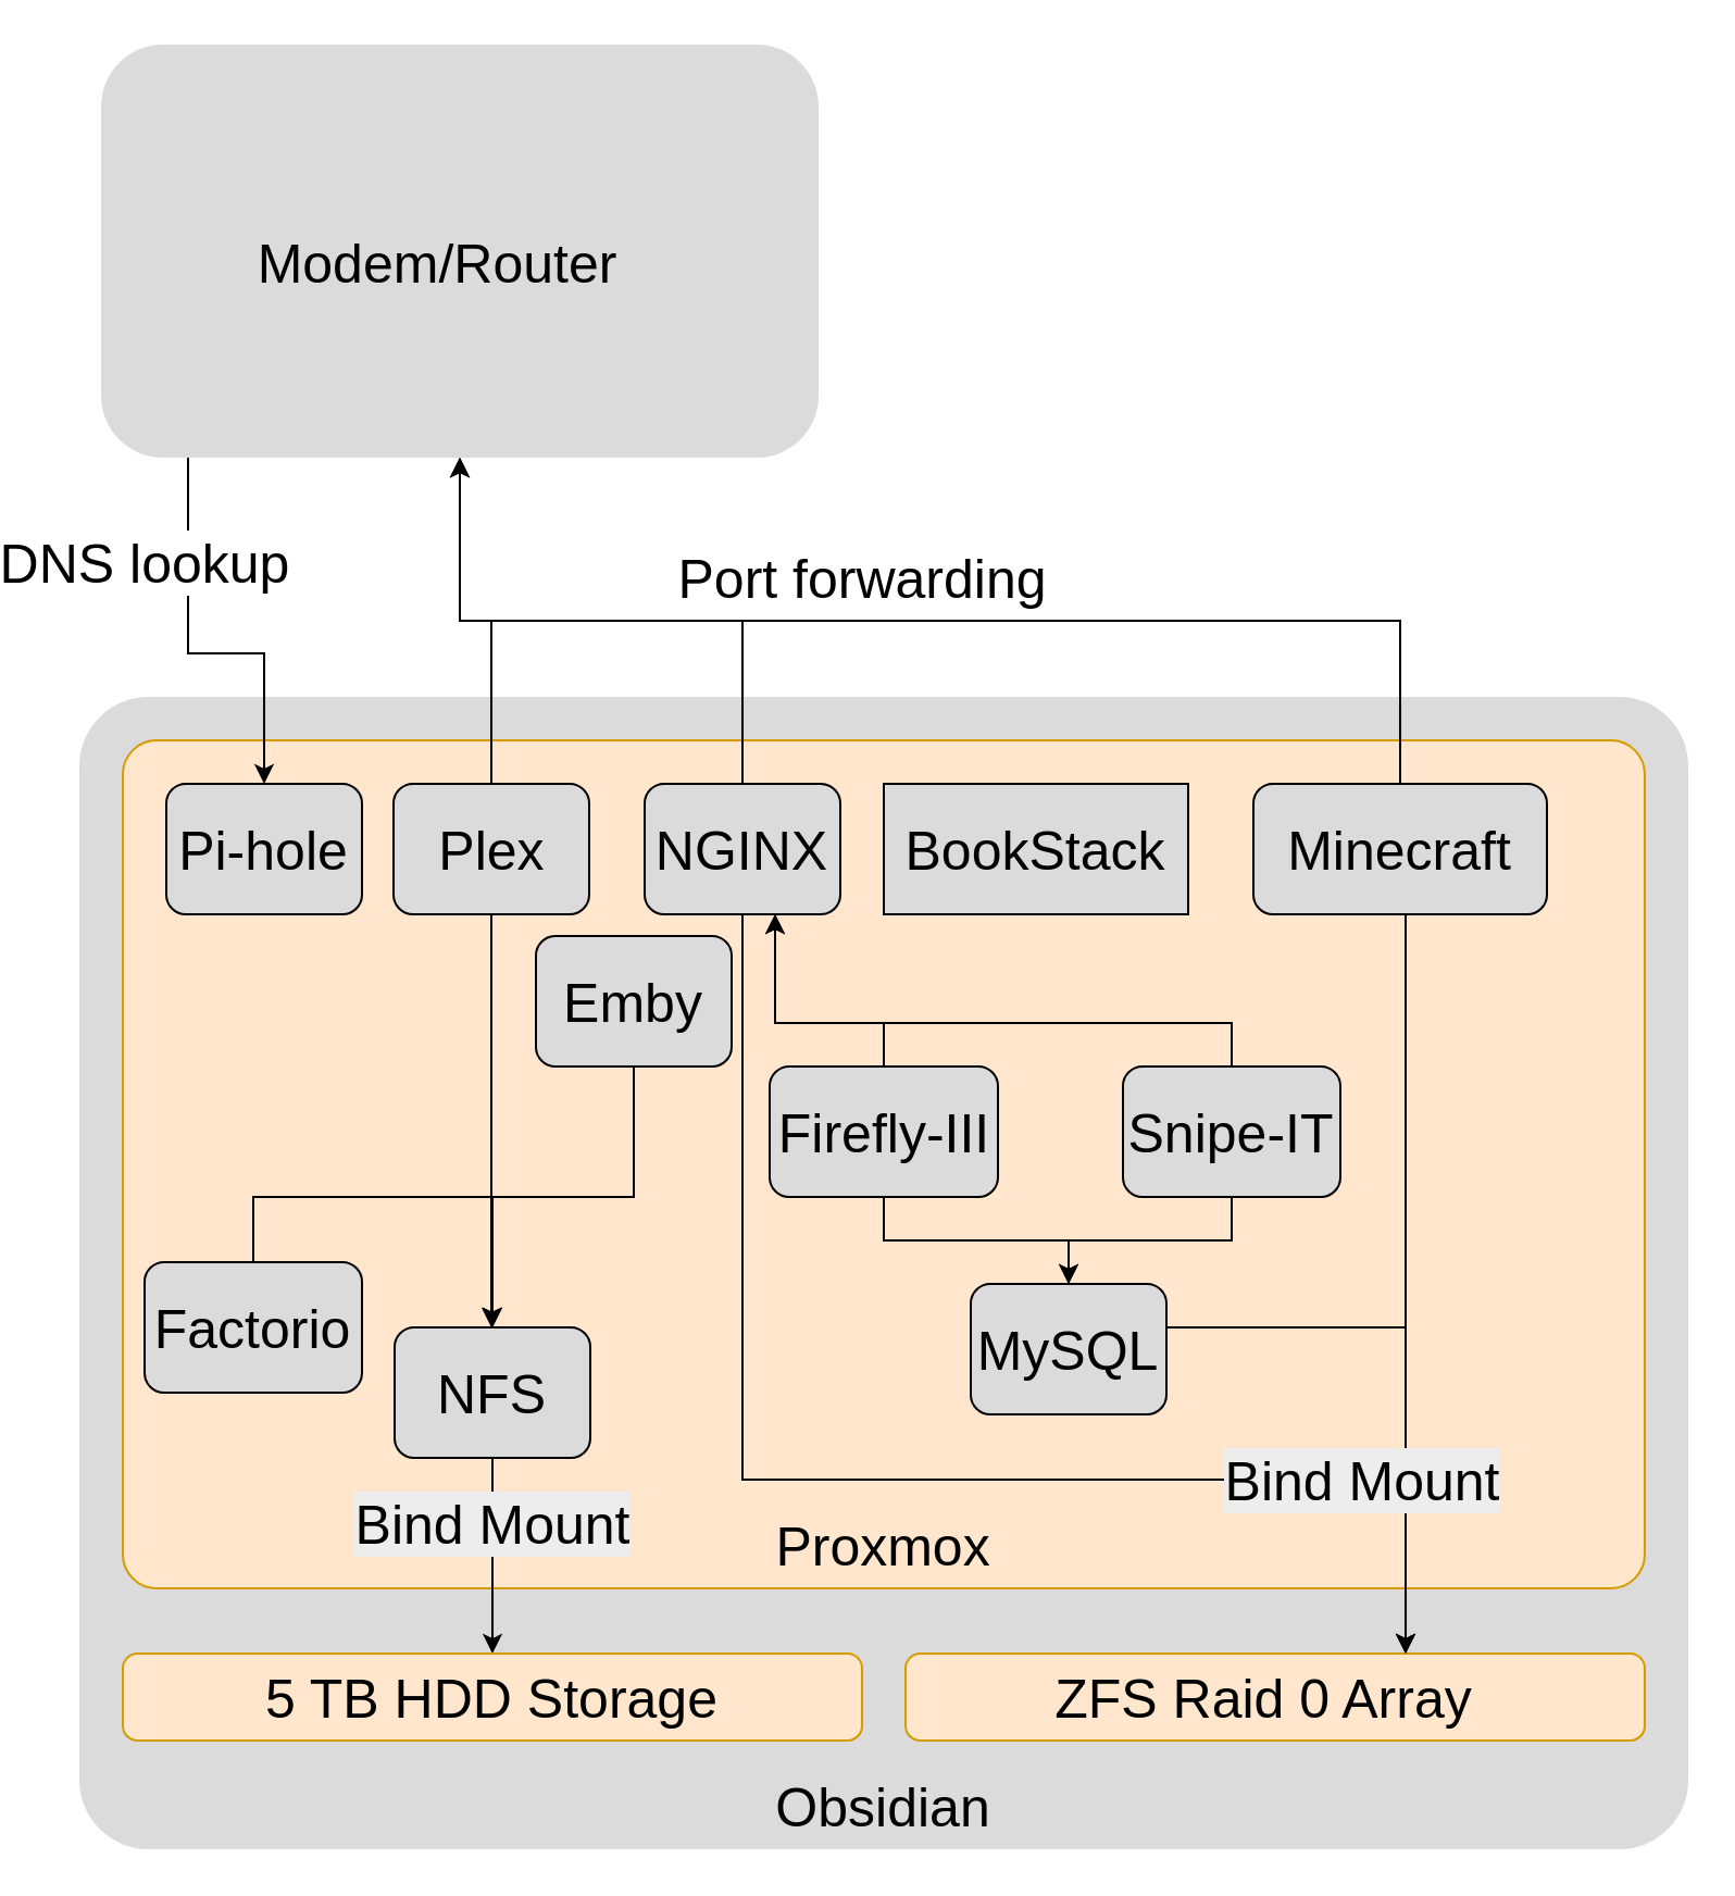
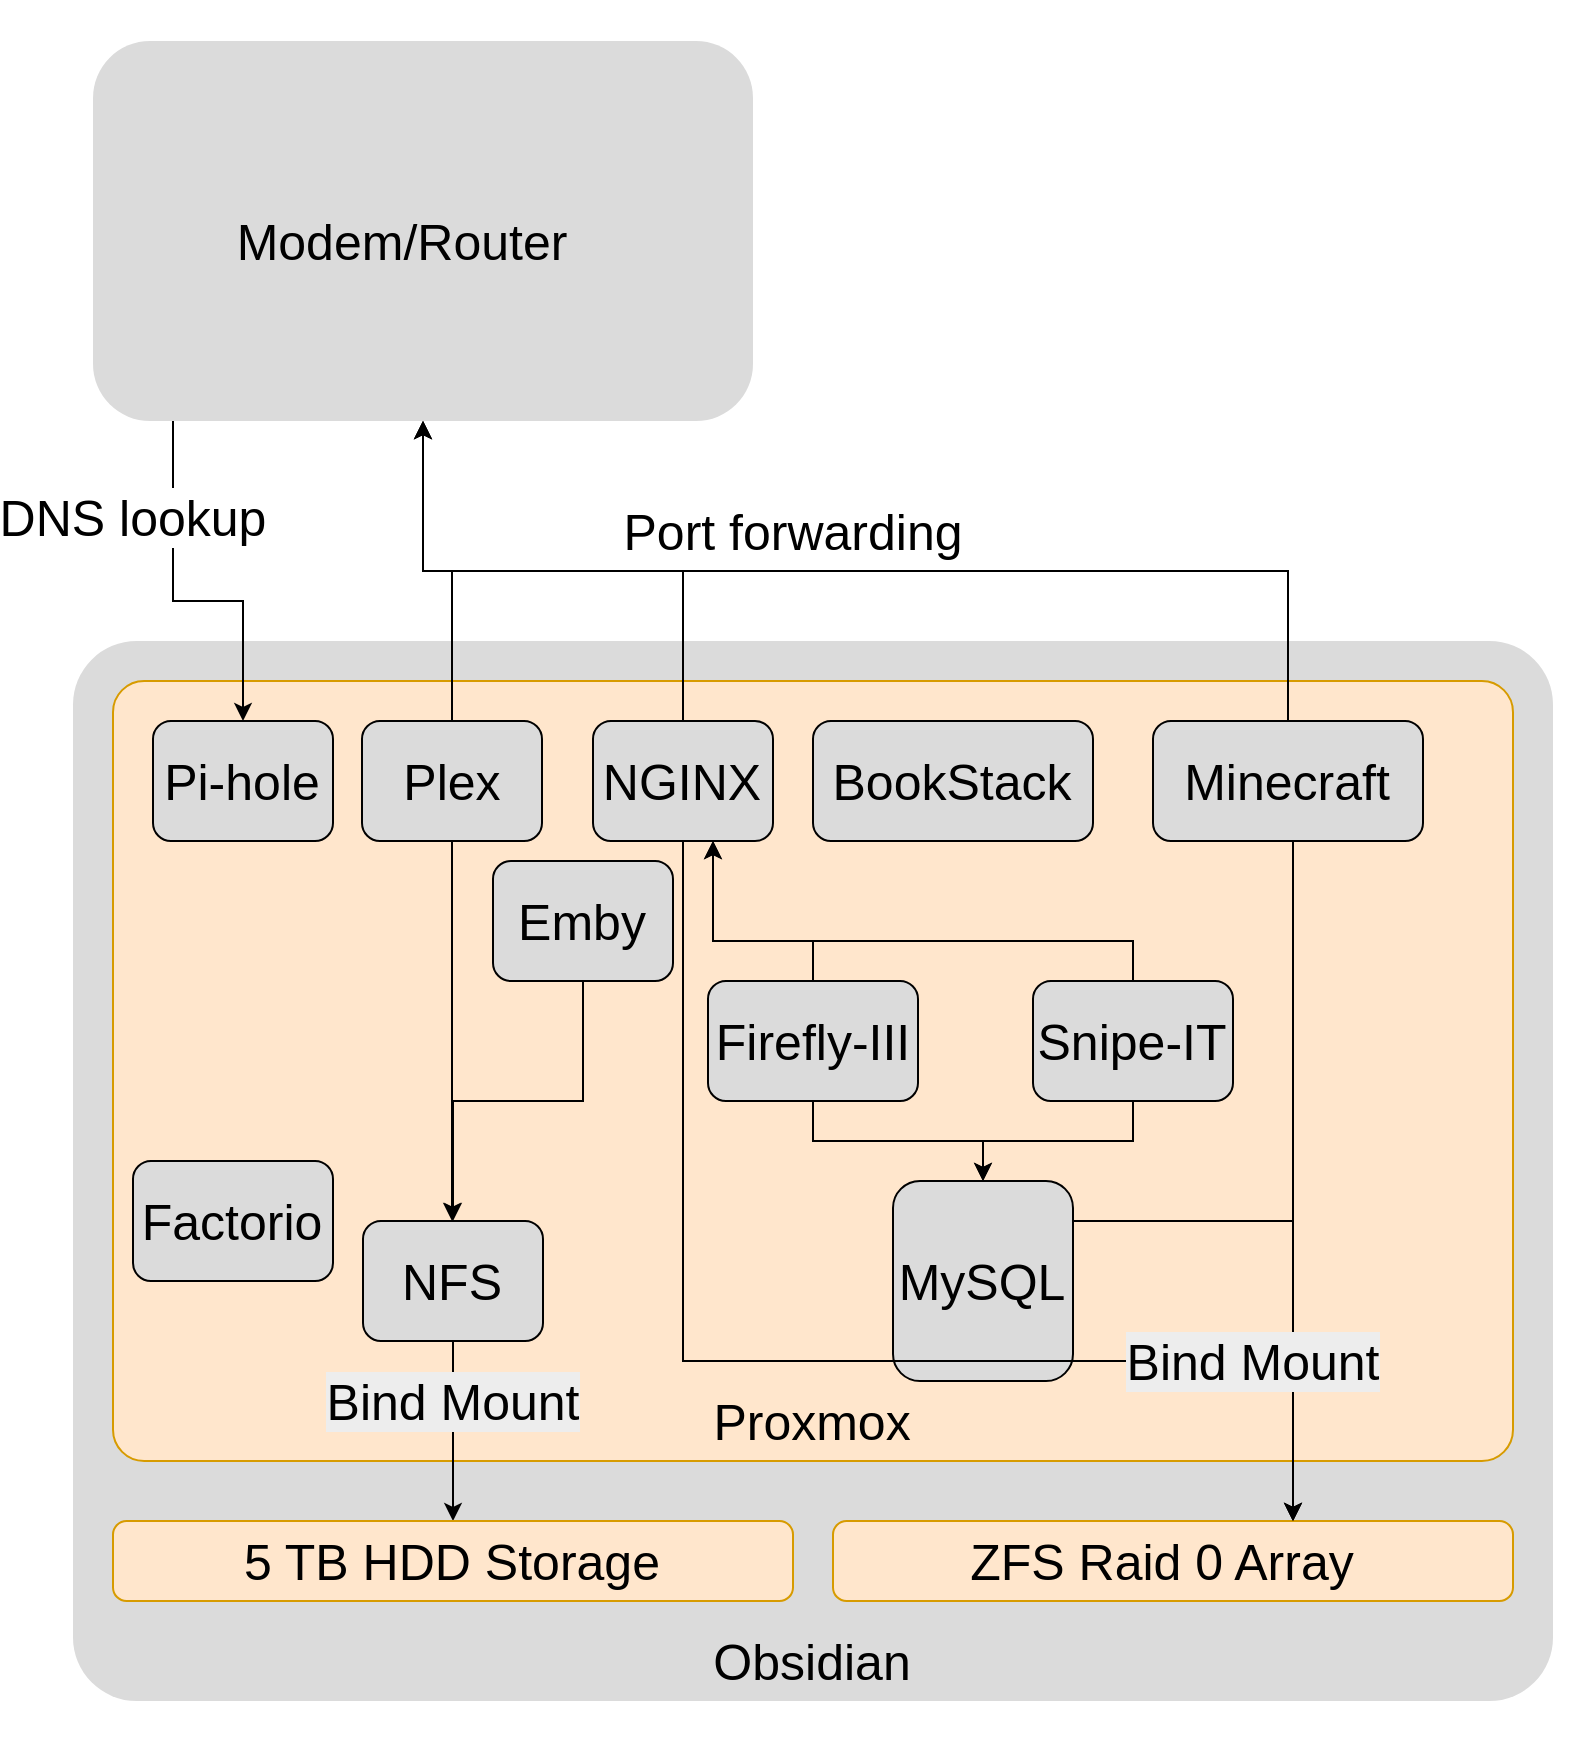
- <mxCell id="31" value="BookStack" style="whiteSpace=wrap;html=1;fillColor=#DBDBDB;fontFamily=Helvetica;fontSize=25;rounded=0;" vertex="1" parent="1"><mxGeometry x="396" y="360" width="140" height="60" as="geometry" /></mxCell>
+ <mxCell id="31" value="BookStack" style="rounded=1;whiteSpace=wrap;html=1;fillColor=#DBDBDB;fontFamily=Helvetica;fontSize=25;" vertex="1" parent="1"><mxGeometry x="396" y="360" width="140" height="60" as="geometry" /></mxCell>
- <mxCell id="26" style="edgeStyle=orthogonalEdgeStyle;rounded=0;orthogonalLoop=1;jettySize=auto;html=1;labelBackgroundColor=#EDEDED;fontFamily=Helvetica;fontSize=25;entryX=0.5;entryY=0;entryDx=0;entryDy=0;" edge="1" parent="1" source="27" target="13"><mxGeometry relative="1" as="geometry"><Array as="points"><mxPoint x="106" y="550" /><mxPoint x="216" y="550" /></Array></mxGeometry></mxCell>
- <mxCell id="29" value="MySQL" style="rounded=1;whiteSpace=wrap;html=1;fillColor=#DBDBDB;fontFamily=Helvetica;fontSize=25;" vertex="1" parent="1"><mxGeometry x="436" y="590" width="90" height="60" as="geometry" /></mxCell>
+ <mxCell id="29" value="MySQL" style="rounded=1;whiteSpace=wrap;html=1;fillColor=#DBDBDB;fontFamily=Helvetica;fontSize=25;" vertex="1" parent="1"><mxGeometry x="436" y="590" width="90" height="100" as="geometry" /></mxCell>
